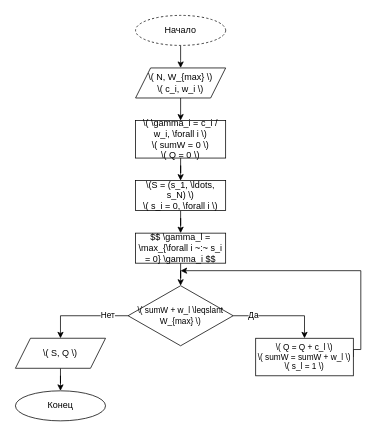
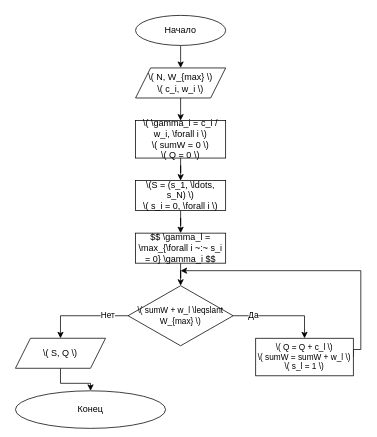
- <mxCell id="3" value="Начало" style="ellipse;whiteSpace=wrap;html=1;dashed=1;" parent="1" vertex="1"><mxGeometry x="180" y="20" width="120" height="40" as="geometry" /></mxCell>
+ <mxCell id="3" value="Начало" style="ellipse;whiteSpace=wrap;html=1;" parent="1" vertex="1"><mxGeometry x="180" y="20" width="120" height="40" as="geometry" /></mxCell>
- <mxCell id="21" value="Конец" style="ellipse;whiteSpace=wrap;html=1;" parent="1" vertex="1"><mxGeometry x="20" y="520" width="120" height="40" as="geometry" /></mxCell>
+ <mxCell id="21" value="Конец" style="ellipse;whiteSpace=wrap;html=1;" parent="1" vertex="1"><mxGeometry x="20" y="520" width="200" height="50" as="geometry" /></mxCell>
